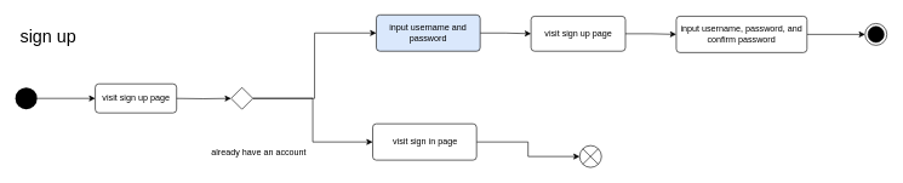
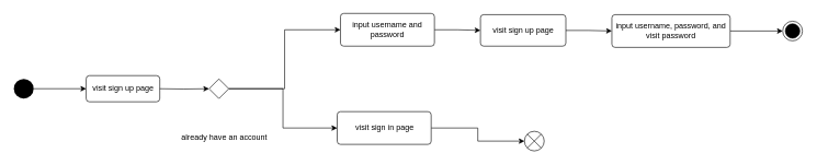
- <mxCell id="9" value="input username and password" style="html=1;align=center;verticalAlign=middle;rounded=1;absoluteArcSize=1;arcSize=10;dashed=0;whiteSpace=wrap;fillColor=#dae8fc;" parent="1" vertex="1"><mxGeometry x="517" y="20" width="143" height="50" as="geometry" /></mxCell>
+ <mxCell id="9" value="input username and password" style="html=1;align=center;verticalAlign=middle;rounded=1;absoluteArcSize=1;arcSize=10;dashed=0;whiteSpace=wrap;" parent="1" vertex="1"><mxGeometry x="517" y="20" width="143" height="50" as="geometry" /></mxCell>
- <mxCell id="20" value="input username, password, and confirm password" style="html=1;align=center;verticalAlign=middle;rounded=1;absoluteArcSize=1;arcSize=10;dashed=0;whiteSpace=wrap;" vertex="1" parent="1"><mxGeometry x="930" y="21.88" width="180" height="50" as="geometry" /></mxCell>
+ <mxCell id="20" value="input username, password, and visit password" style="html=1;align=center;verticalAlign=middle;rounded=1;absoluteArcSize=1;arcSize=10;dashed=0;whiteSpace=wrap;" vertex="1" parent="1"><mxGeometry x="930" y="21.88" width="180" height="50" as="geometry" /></mxCell>
- <mxCell id="14" value="&lt;font style=&quot;font-size: 24px;&quot;&gt;sign up&lt;/font&gt;" style="text;html=1;align=center;verticalAlign=middle;resizable=0;points=[];autosize=1;strokeColor=none;fillColor=none;" parent="1" vertex="1"><mxGeometry x="20" y="40" width="90" height="20" as="geometry" /></mxCell>
- <mxCell id="15" value="already have an account" style="text;html=1;align=center;verticalAlign=middle;resizable=0;points=[];autosize=1;strokeColor=none;fillColor=none;" vertex="1" parent="1"><mxGeometry x="280" y="200" width="150" height="20" as="geometry" /></mxCell>
+ <mxCell id="15" value="already have an account" style="text;html=1;align=center;verticalAlign=middle;resizable=0;points=[];autosize=1;strokeColor=none;fillColor=none;" vertex="1" parent="1"><mxGeometry x="265" y="200" width="150" height="20" as="geometry" /></mxCell>
